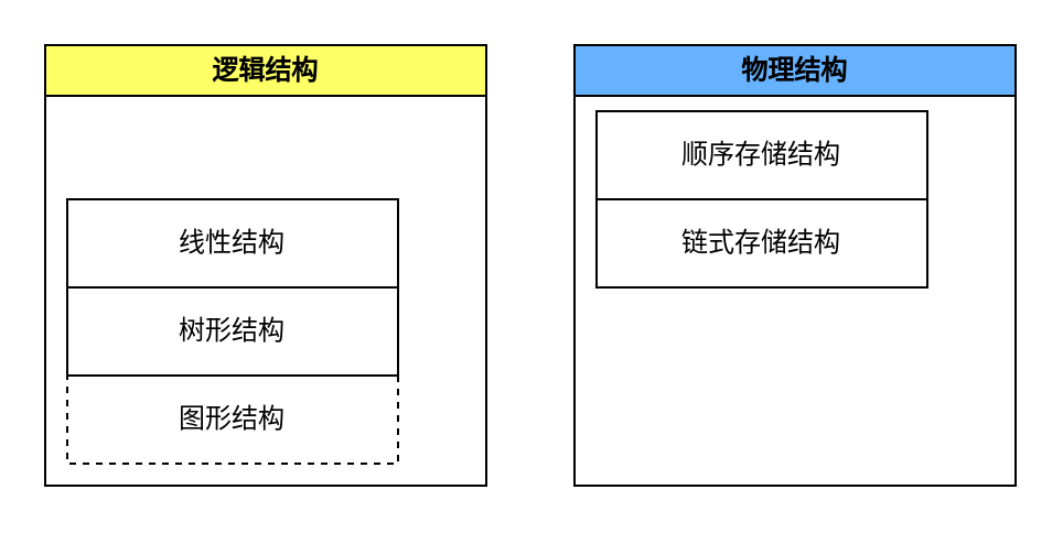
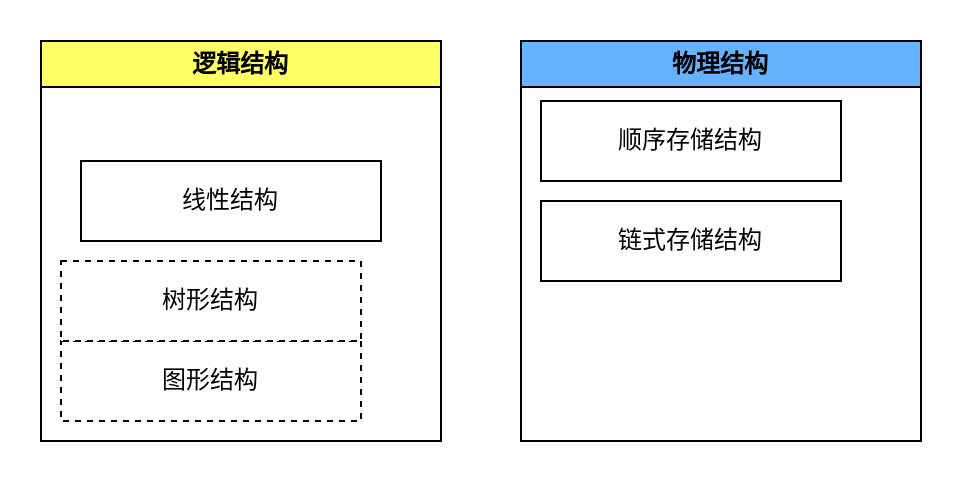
- <mxCell id="5" value="线性结构" style="whiteSpace=wrap;html=1;" vertex="1" parent="2"><mxGeometry x="10" y="70" width="150" height="40" as="geometry" /></mxCell>
+ <mxCell id="5" value="线性结构" style="whiteSpace=wrap;html=1;" vertex="1" parent="2"><mxGeometry x="20" y="60" width="150" height="40" as="geometry" /></mxCell>
- <mxCell id="8" value="链式存储结构" style="whiteSpace=wrap;html=1;" vertex="1" parent="6"><mxGeometry x="10" y="70" width="150" height="40" as="geometry" /></mxCell>
+ <mxCell id="8" value="链式存储结构" style="whiteSpace=wrap;html=1;" vertex="1" parent="6"><mxGeometry x="10" y="80" width="150" height="40" as="geometry" /></mxCell>
- <mxCell id="4" value="树形结构" style="whiteSpace=wrap;html=1;" vertex="1" parent="2"><mxGeometry x="10" y="110" width="150" height="40" as="geometry" /></mxCell>
+ <mxCell id="4" value="树形结构" style="whiteSpace=wrap;html=1;dashed=1;" vertex="1" parent="2"><mxGeometry x="10" y="110" width="150" height="40" as="geometry" /></mxCell>
